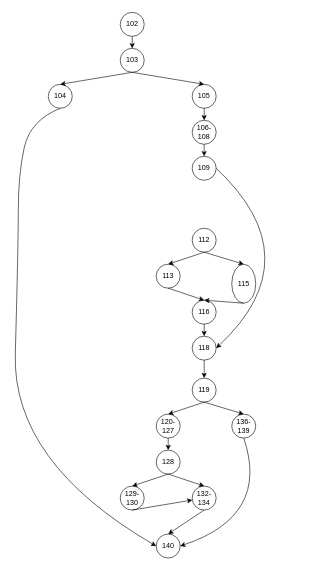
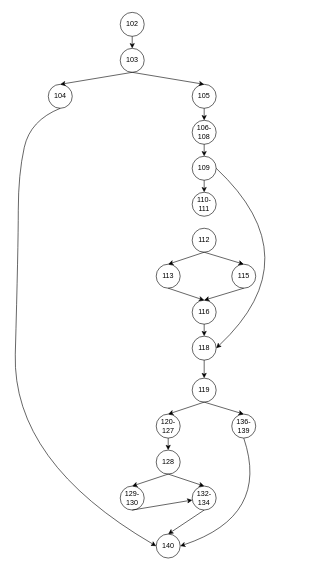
+ <mxCell id="21" value="" style="endArrow=classic;html=1;exitX=0.5;exitY=1;exitDx=0;exitDy=0;entryX=0.5;entryY=0;entryDx=0;entryDy=0;" parent="1" source="11" target="4" edge="1"><mxGeometry width="50" height="50" relative="1" as="geometry"><mxPoint x="220" y="340" as="sourcePoint" /><mxPoint x="270" y="290" as="targetPoint" /></mxGeometry></mxCell>
+ <mxCell id="4" value="110-111" style="ellipse;whiteSpace=wrap;html=1;aspect=fixed;" parent="1" vertex="1"><mxGeometry x="320" y="320" width="40" height="40" as="geometry" /></mxCell>
- <mxCell id="6" value="115" style="ellipse;whiteSpace=wrap;html=1;aspect=fixed;" parent="1" vertex="1"><mxGeometry x="386" y="440" width="40" height="65" as="geometry" /></mxCell>
+ <mxCell id="6" value="115" style="ellipse;whiteSpace=wrap;html=1;aspect=fixed;" parent="1" vertex="1"><mxGeometry x="386" y="440" width="40" height="40" as="geometry" /></mxCell>
